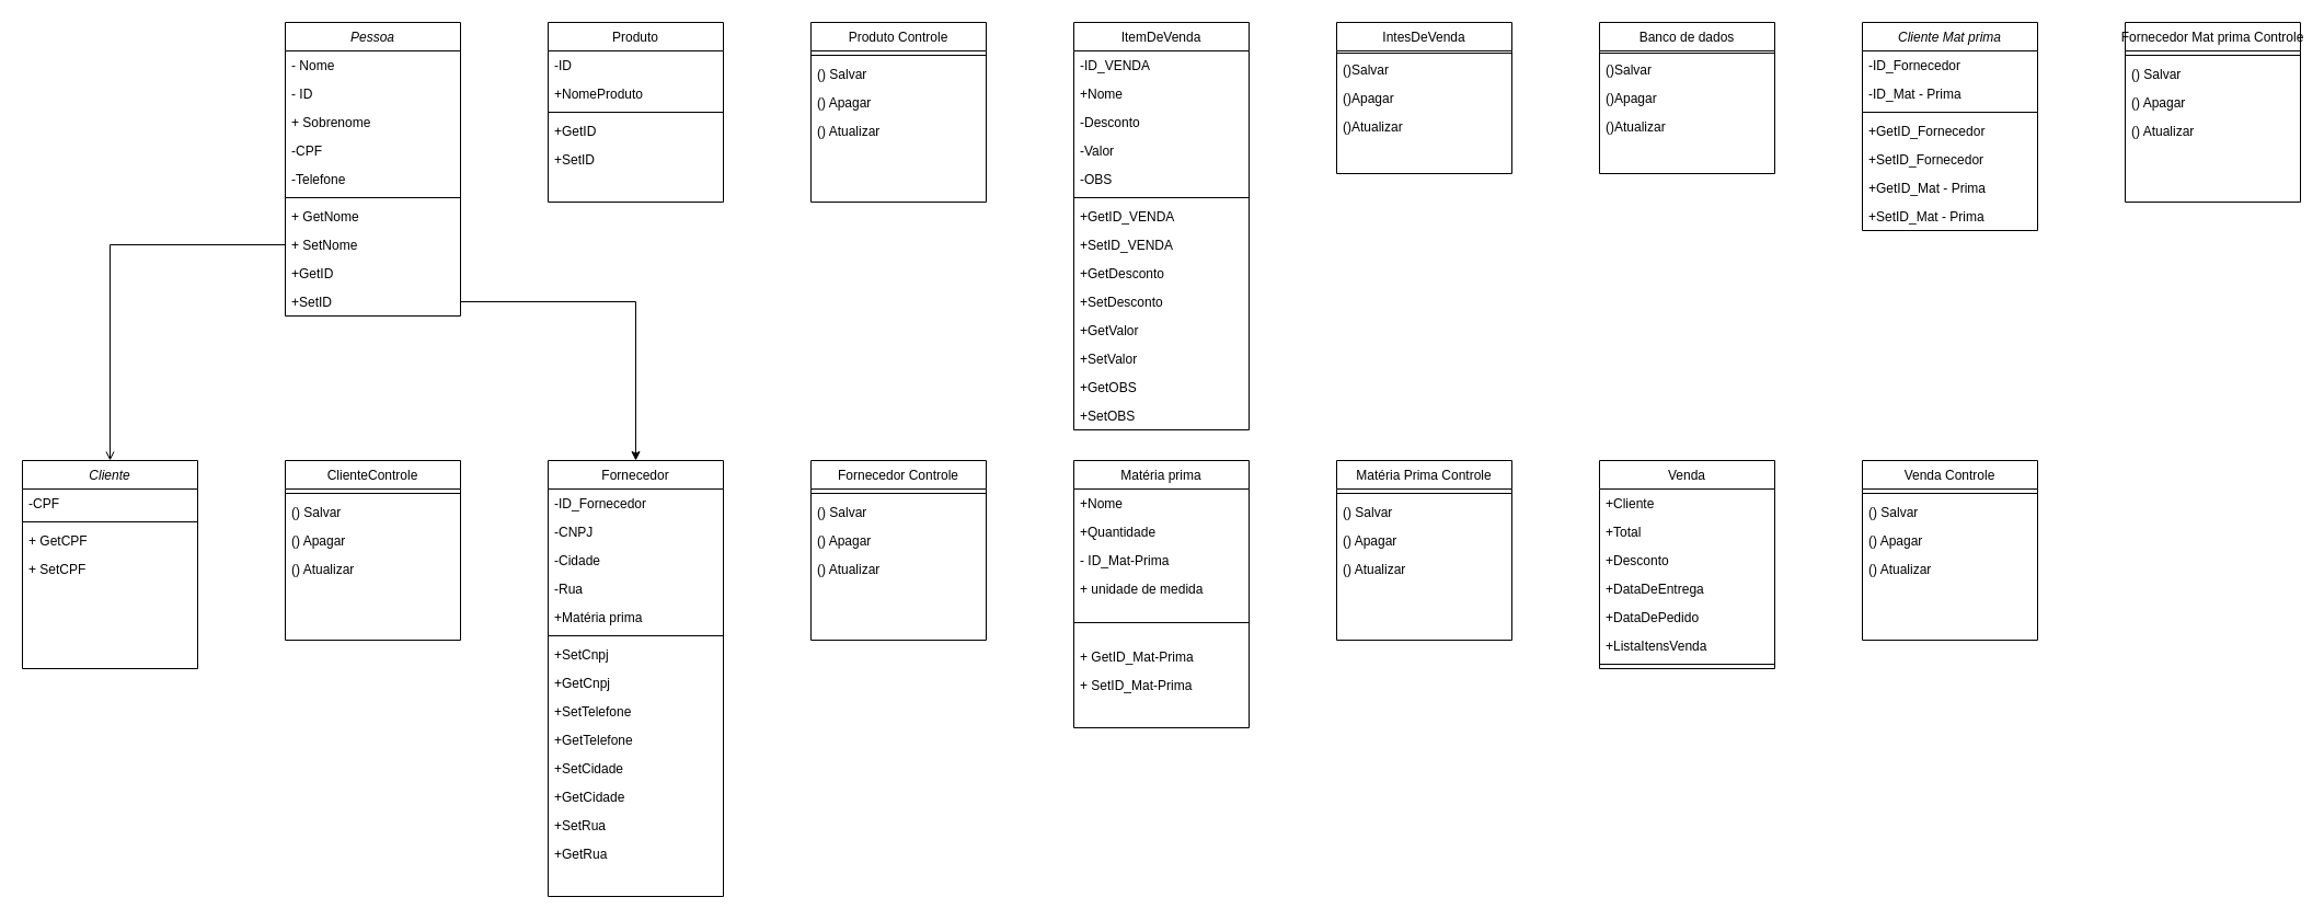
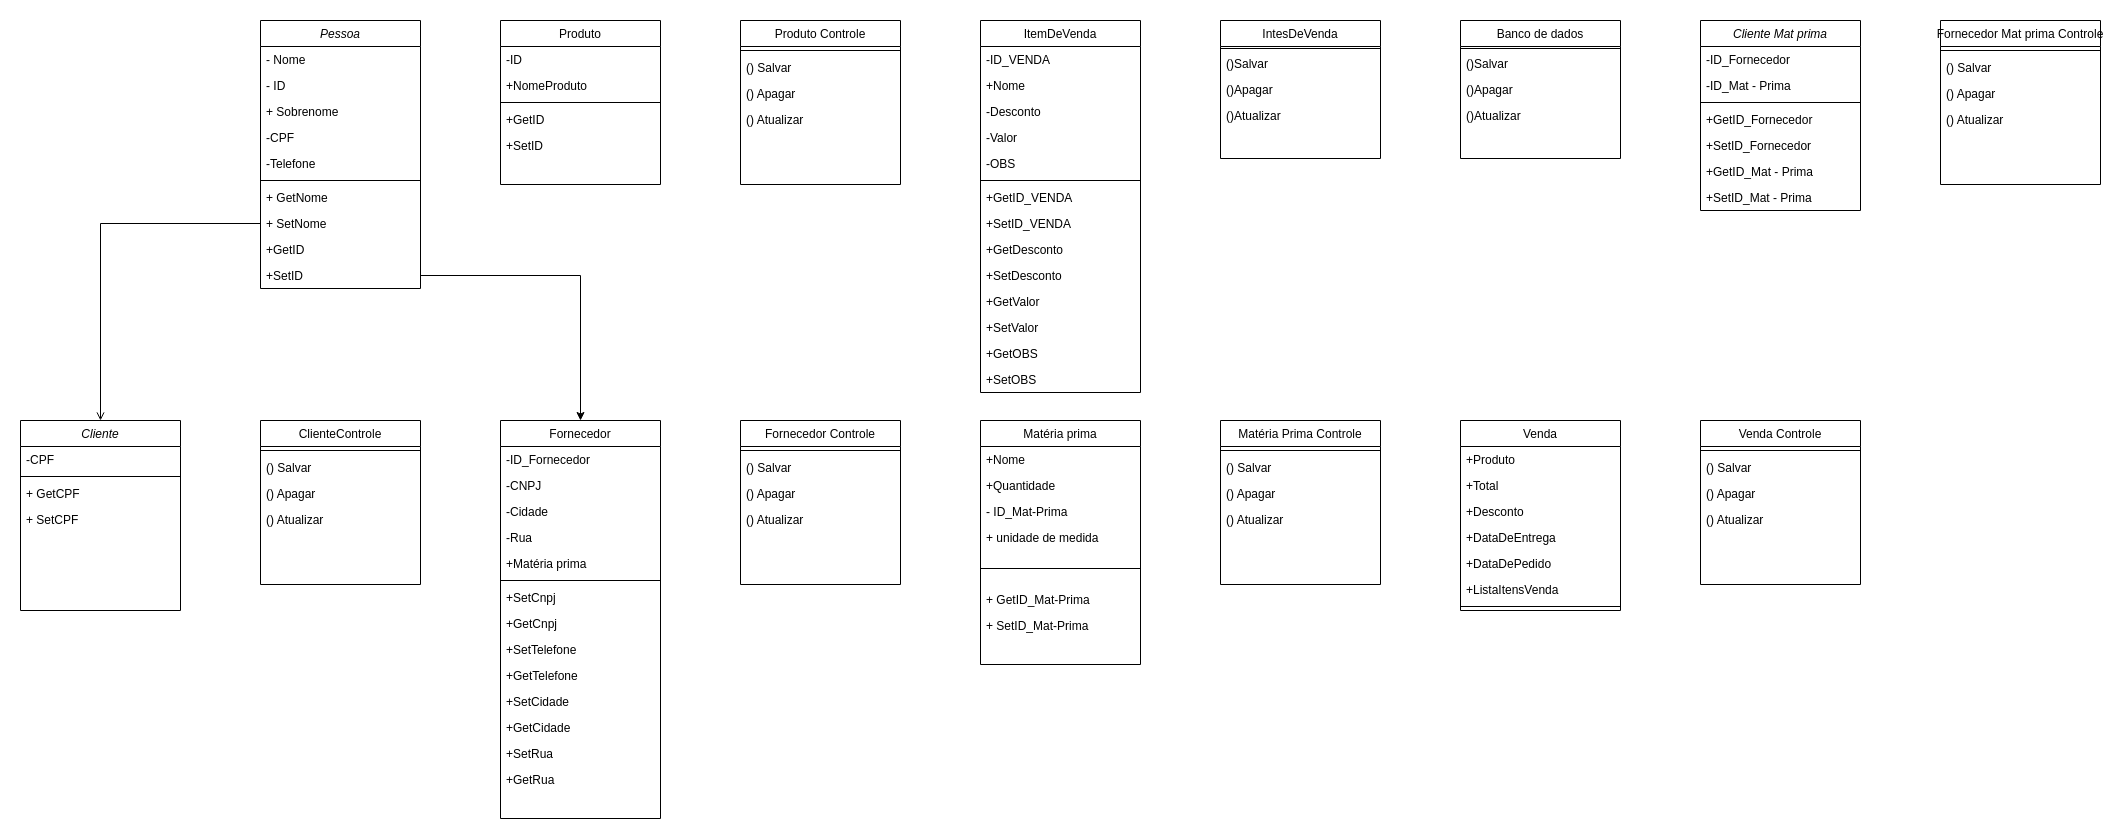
- <mxCell id="71" value="+Cliente" style="text;align=left;verticalAlign=top;spacingLeft=4;spacingRight=4;overflow=hidden;rotatable=0;points=[[0,0.5],[1,0.5]];portConstraint=eastwest;rounded=0;shadow=0;html=0;" parent="70" vertex="1"><mxGeometry y="26" width="160" height="26" as="geometry" /></mxCell>
+ <mxCell id="71" value="+Produto" style="text;align=left;verticalAlign=top;spacingLeft=4;spacingRight=4;overflow=hidden;rotatable=0;points=[[0,0.5],[1,0.5]];portConstraint=eastwest;rounded=0;shadow=0;html=0;" parent="70" vertex="1"><mxGeometry y="26" width="160" height="26" as="geometry" /></mxCell>
